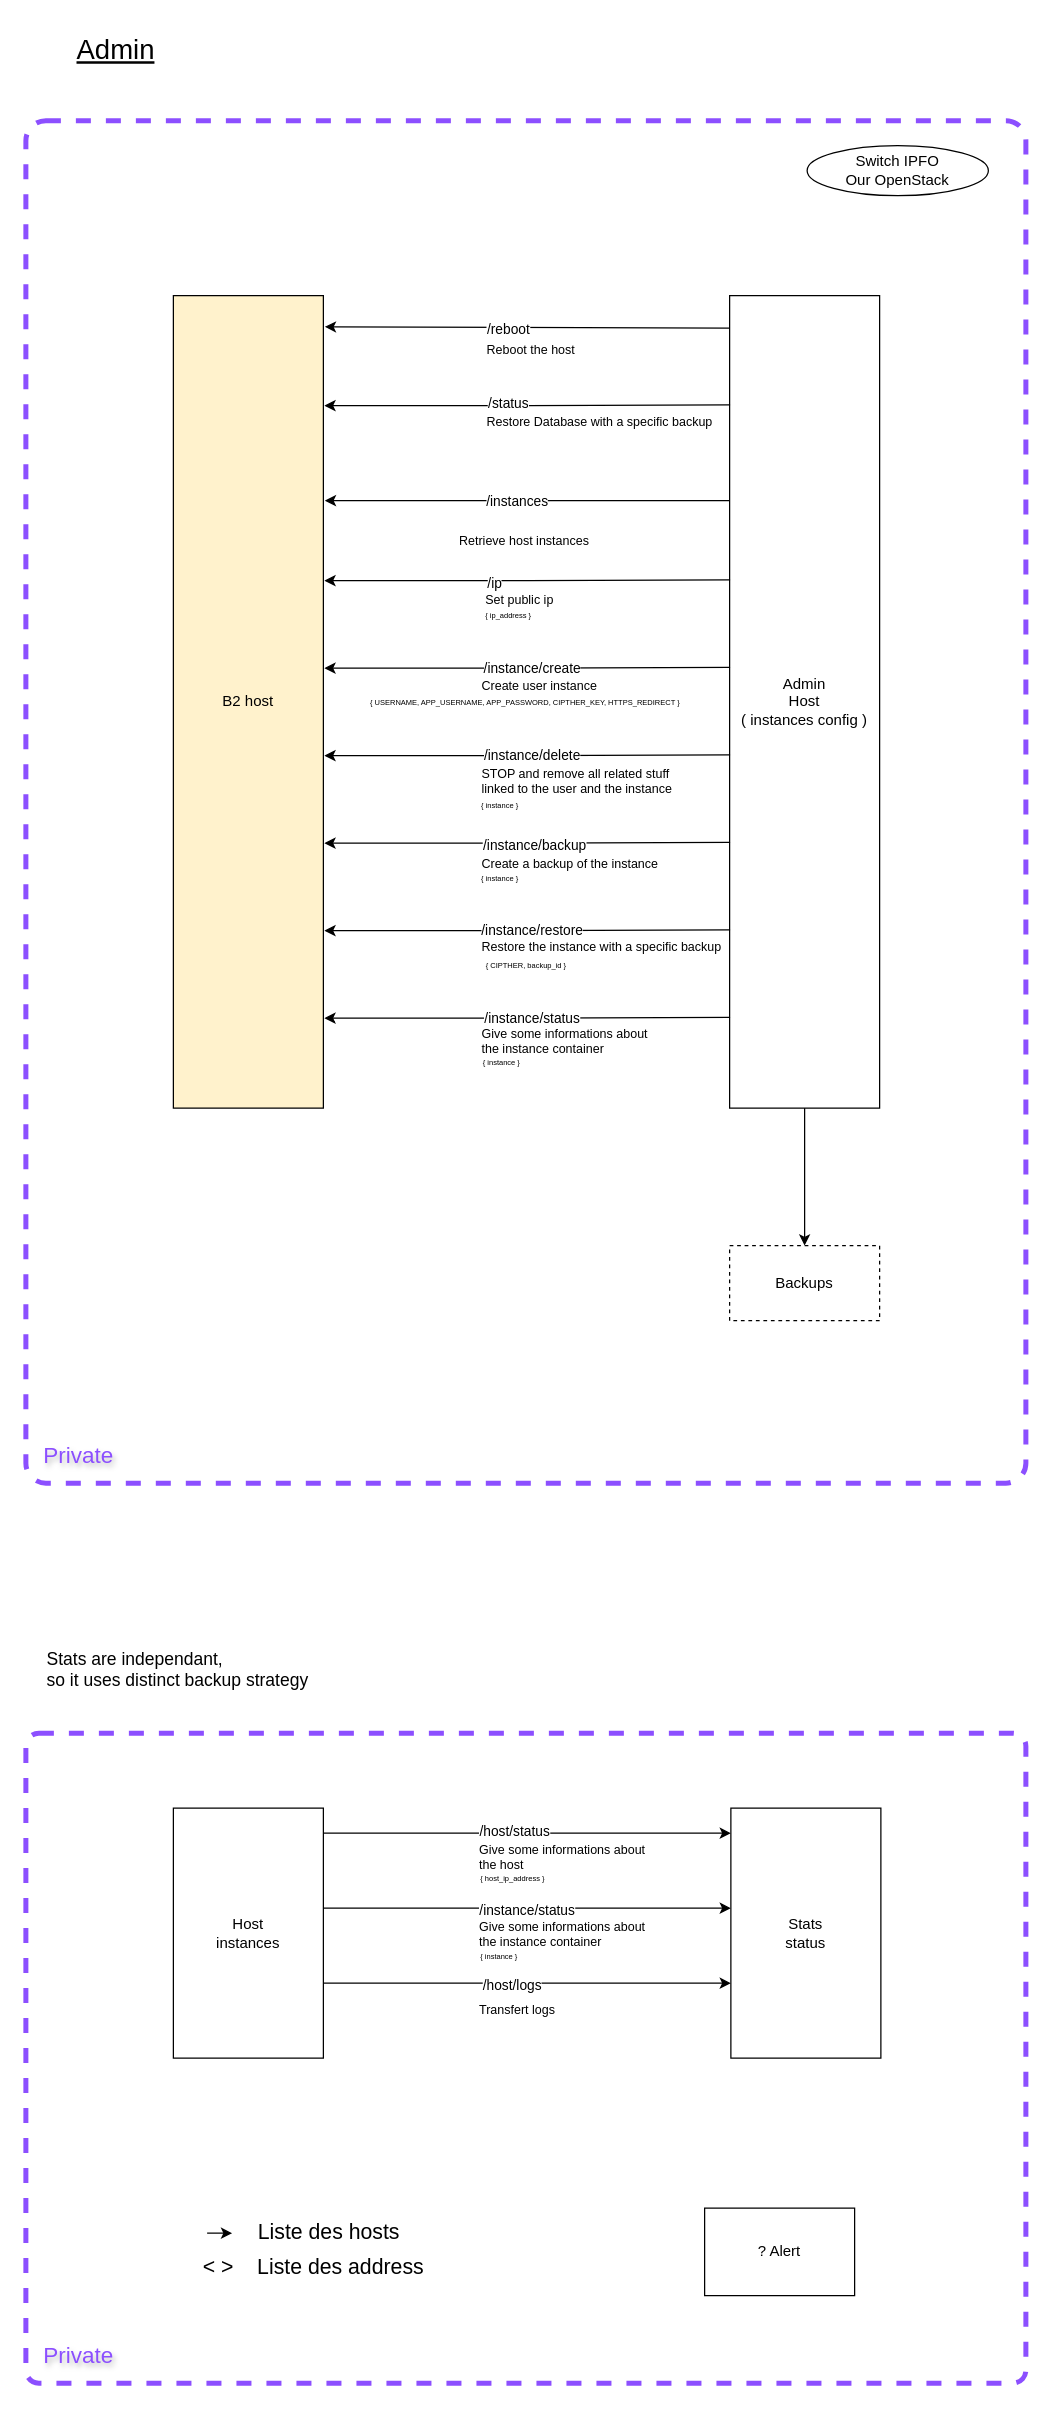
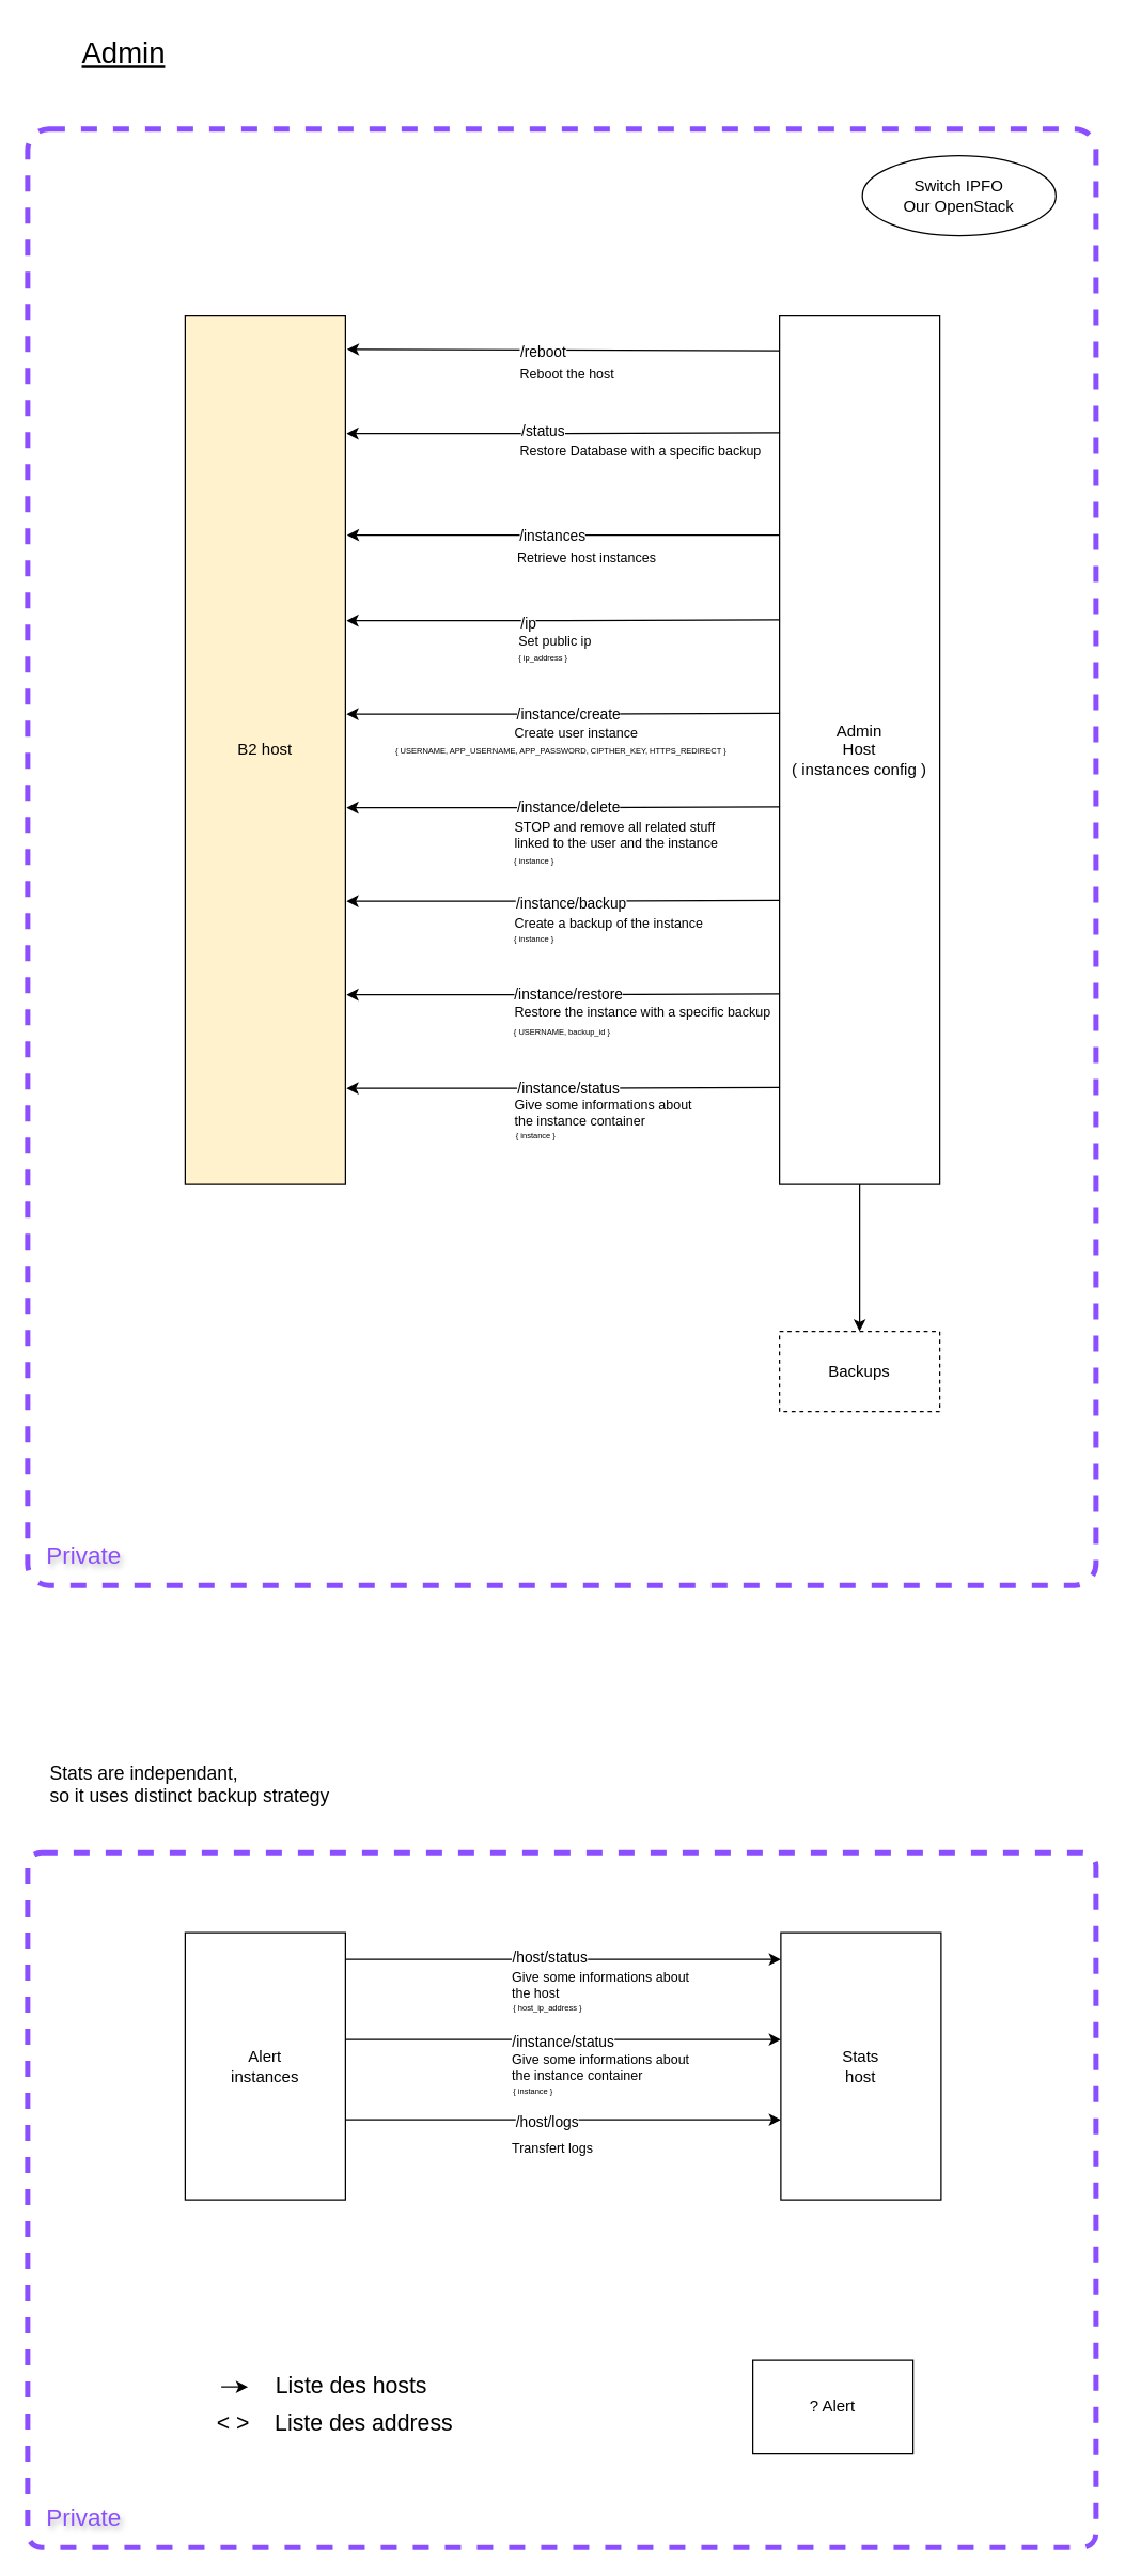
- <mxCell id="9" value="Switch IPFO&lt;br&gt;Our OpenStack" style="ellipse;whiteSpace=wrap;html=1;" parent="1" vertex="1"><mxGeometry x="645" y="116" width="145" height="40" as="geometry" /></mxCell>
+ <mxCell id="9" value="Switch IPFO&lt;br&gt;Our OpenStack" style="ellipse;whiteSpace=wrap;html=1;" parent="1" vertex="1"><mxGeometry x="645" y="116" width="145" height="60" as="geometry" /></mxCell>
- <mxCell id="28" value="&lt;font style=&quot;font-size: 10px;&quot;&gt;Retrieve host instances&lt;/font&gt;" style="text;html=1;align=left;verticalAlign=middle;resizable=0;points=[];autosize=1;strokeColor=none;fillColor=none;fontSize=10;" parent="1" vertex="1"><mxGeometry x="365" y="417" width="130" height="30" as="geometry" /></mxCell>
+ <mxCell id="28" value="&lt;font style=&quot;font-size: 10px;&quot;&gt;Retrieve host instances&lt;/font&gt;" style="text;html=1;align=left;verticalAlign=middle;resizable=0;points=[];autosize=1;strokeColor=none;fillColor=none;fontSize=10;" parent="1" vertex="1"><mxGeometry x="385" y="402" width="130" height="30" as="geometry" /></mxCell>
- <mxCell id="46" value="&lt;font style=&quot;font-size: 6px;&quot;&gt;{ CIPTHER, backup_id }&lt;/font&gt;" style="text;html=1;align=center;verticalAlign=middle;resizable=0;points=[];autosize=1;strokeColor=none;fillColor=none;fontSize=10;" parent="1" vertex="1"><mxGeometry x="370" y="755" width="100" height="30" as="geometry" /></mxCell>
+ <mxCell id="46" value="&lt;font style=&quot;font-size: 6px;&quot;&gt;{ USERNAME, backup_id }&lt;/font&gt;" style="text;html=1;align=center;verticalAlign=middle;resizable=0;points=[];autosize=1;strokeColor=none;fillColor=none;fontSize=10;" parent="1" vertex="1"><mxGeometry x="370" y="755" width="100" height="30" as="geometry" /></mxCell>
- <mxCell id="20" value="Host&lt;br&gt;instances" style="whiteSpace=wrap;html=1;" parent="1" vertex="1"><mxGeometry x="138" y="1446" width="120" height="200" as="geometry" /></mxCell>
+ <mxCell id="20" value="Alert&lt;br&gt;instances" style="whiteSpace=wrap;html=1;" parent="1" vertex="1"><mxGeometry x="138" y="1446" width="120" height="200" as="geometry" /></mxCell>
- <mxCell id="21" value="Stats&lt;br&gt;status" style="whiteSpace=wrap;html=1;" parent="1" vertex="1"><mxGeometry x="584" y="1446" width="120" height="200" as="geometry" /></mxCell>
+ <mxCell id="21" value="Stats&lt;br&gt;host" style="whiteSpace=wrap;html=1;" parent="1" vertex="1"><mxGeometry x="584" y="1446" width="120" height="200" as="geometry" /></mxCell>
